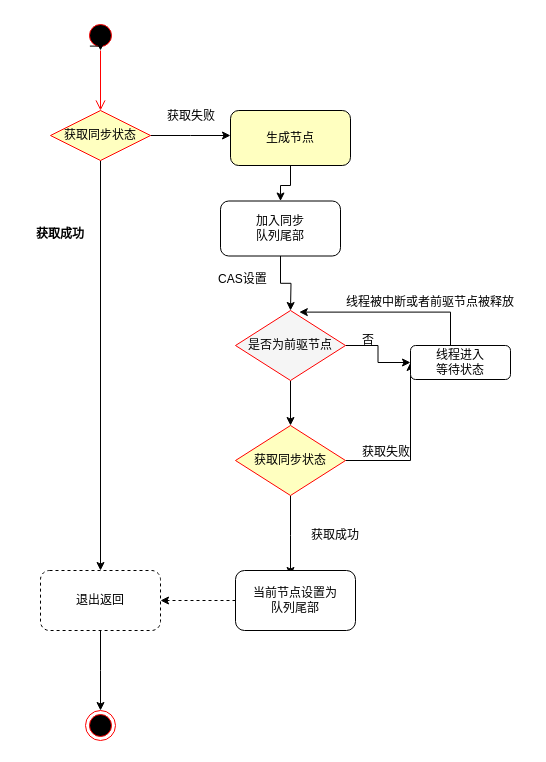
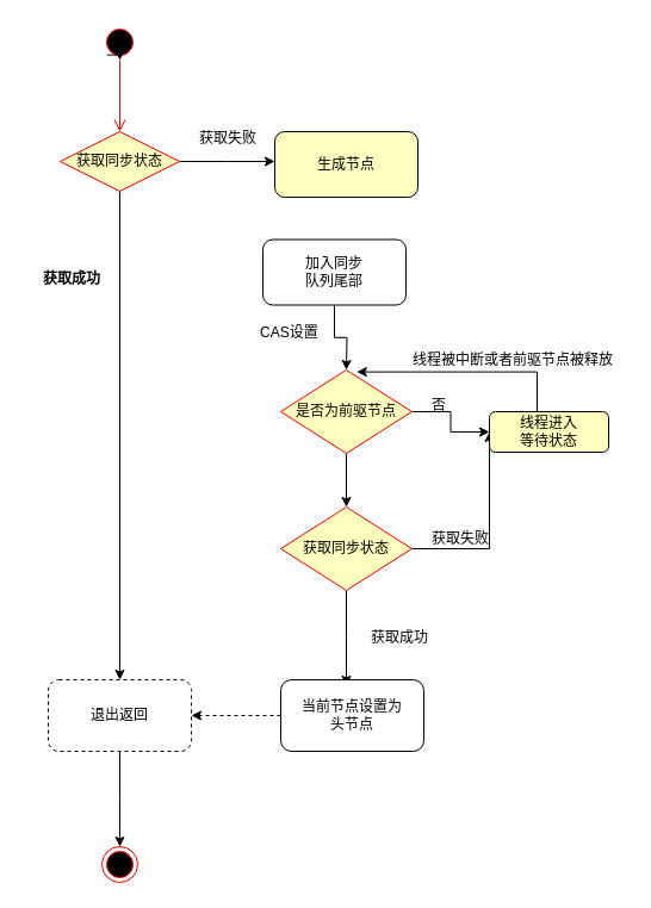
- <mxCell id="9" value="" style="edgeStyle=orthogonalEdgeStyle;rounded=0;orthogonalLoop=1;jettySize=auto;html=1;" edge="1" parent="1" source="10" target="12"><mxGeometry relative="1" as="geometry" /></mxCell>
- <mxCell id="16" value="是否为前驱节点" style="rhombus;whiteSpace=wrap;html=1;fillColor=#f5f5f5;strokeColor=#ff0000;" vertex="1" parent="1"><mxGeometry x="235" y="310" width="110" height="70" as="geometry" /></mxCell>
+ <mxCell id="16" value="是否为前驱节点" style="rhombus;whiteSpace=wrap;html=1;fillColor=#ffffc0;strokeColor=#ff0000;" vertex="1" parent="1"><mxGeometry x="235" y="310" width="110" height="70" as="geometry" /></mxCell>
- <mxCell id="22" value="线程进入&lt;br&gt;等待状态" style="rounded=1;whiteSpace=wrap;html=1;" vertex="1" parent="1"><mxGeometry x="410" y="345" width="100" height="34" as="geometry" /></mxCell>
+ <mxCell id="22" value="线程进入&lt;br&gt;等待状态" style="rounded=1;whiteSpace=wrap;html=1;fillColor=#ffffc0;" vertex="1" parent="1"><mxGeometry x="410" y="345" width="100" height="34" as="geometry" /></mxCell>
- <mxCell id="28" value="当前节点设置为&lt;br&gt;队列尾部" style="rounded=1;whiteSpace=wrap;html=1;" vertex="1" parent="1"><mxGeometry x="235" y="570" width="120" height="60" as="geometry" /></mxCell>
+ <mxCell id="28" value="当前节点设置为&lt;br&gt;头节点" style="rounded=1;whiteSpace=wrap;html=1;" vertex="1" parent="1"><mxGeometry x="235" y="570" width="120" height="60" as="geometry" /></mxCell>
